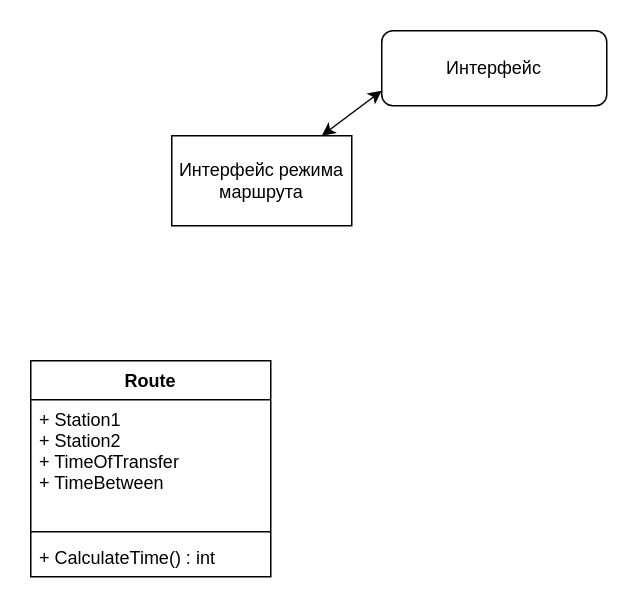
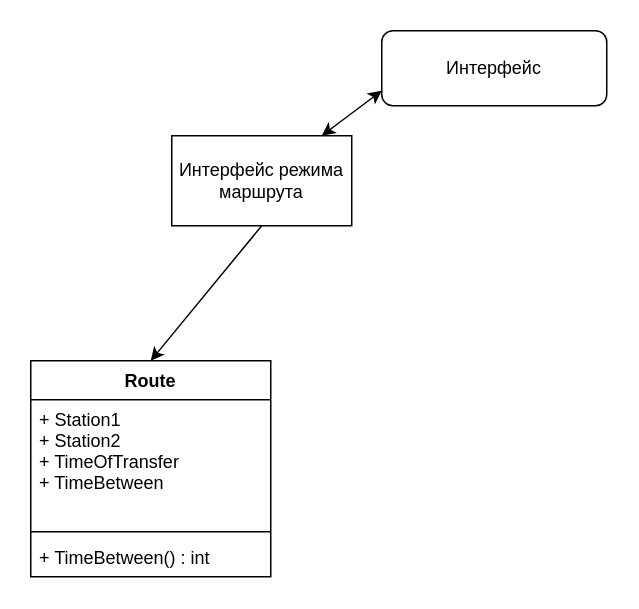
+ <mxCell id="9" value="" style="endArrow=classic;html=1;exitX=0.5;exitY=1;exitDx=0;exitDy=0;entryX=0.5;entryY=0;entryDx=0;entryDy=0;" parent="1" edge="1" target="4" source="3"><mxGeometry as="geometry" height="50" width="50" relative="1"><mxPoint as="sourcePoint" y="190" x="104" /><mxPoint as="targetPoint" y="230" x="94" /></mxGeometry></mxCell>
- <mxCell id="7" value="+ CalculateTime() : int&#10;" style="text;strokeColor=none;fillColor=none;align=left;verticalAlign=top;spacingLeft=4;spacingRight=4;overflow=hidden;rotatable=0;points=[[0,0.5],[1,0.5]];portConstraint=eastwest;" parent="4" vertex="1"><mxGeometry as="geometry" height="26" width="160" y="118" /></mxCell>
+ <mxCell id="7" value="+ TimeBetween() : int&#10;" style="text;strokeColor=none;fillColor=none;align=left;verticalAlign=top;spacingLeft=4;spacingRight=4;overflow=hidden;rotatable=0;points=[[0,0.5],[1,0.5]];portConstraint=eastwest;" parent="4" vertex="1"><mxGeometry as="geometry" height="26" width="160" y="118" /></mxCell>
